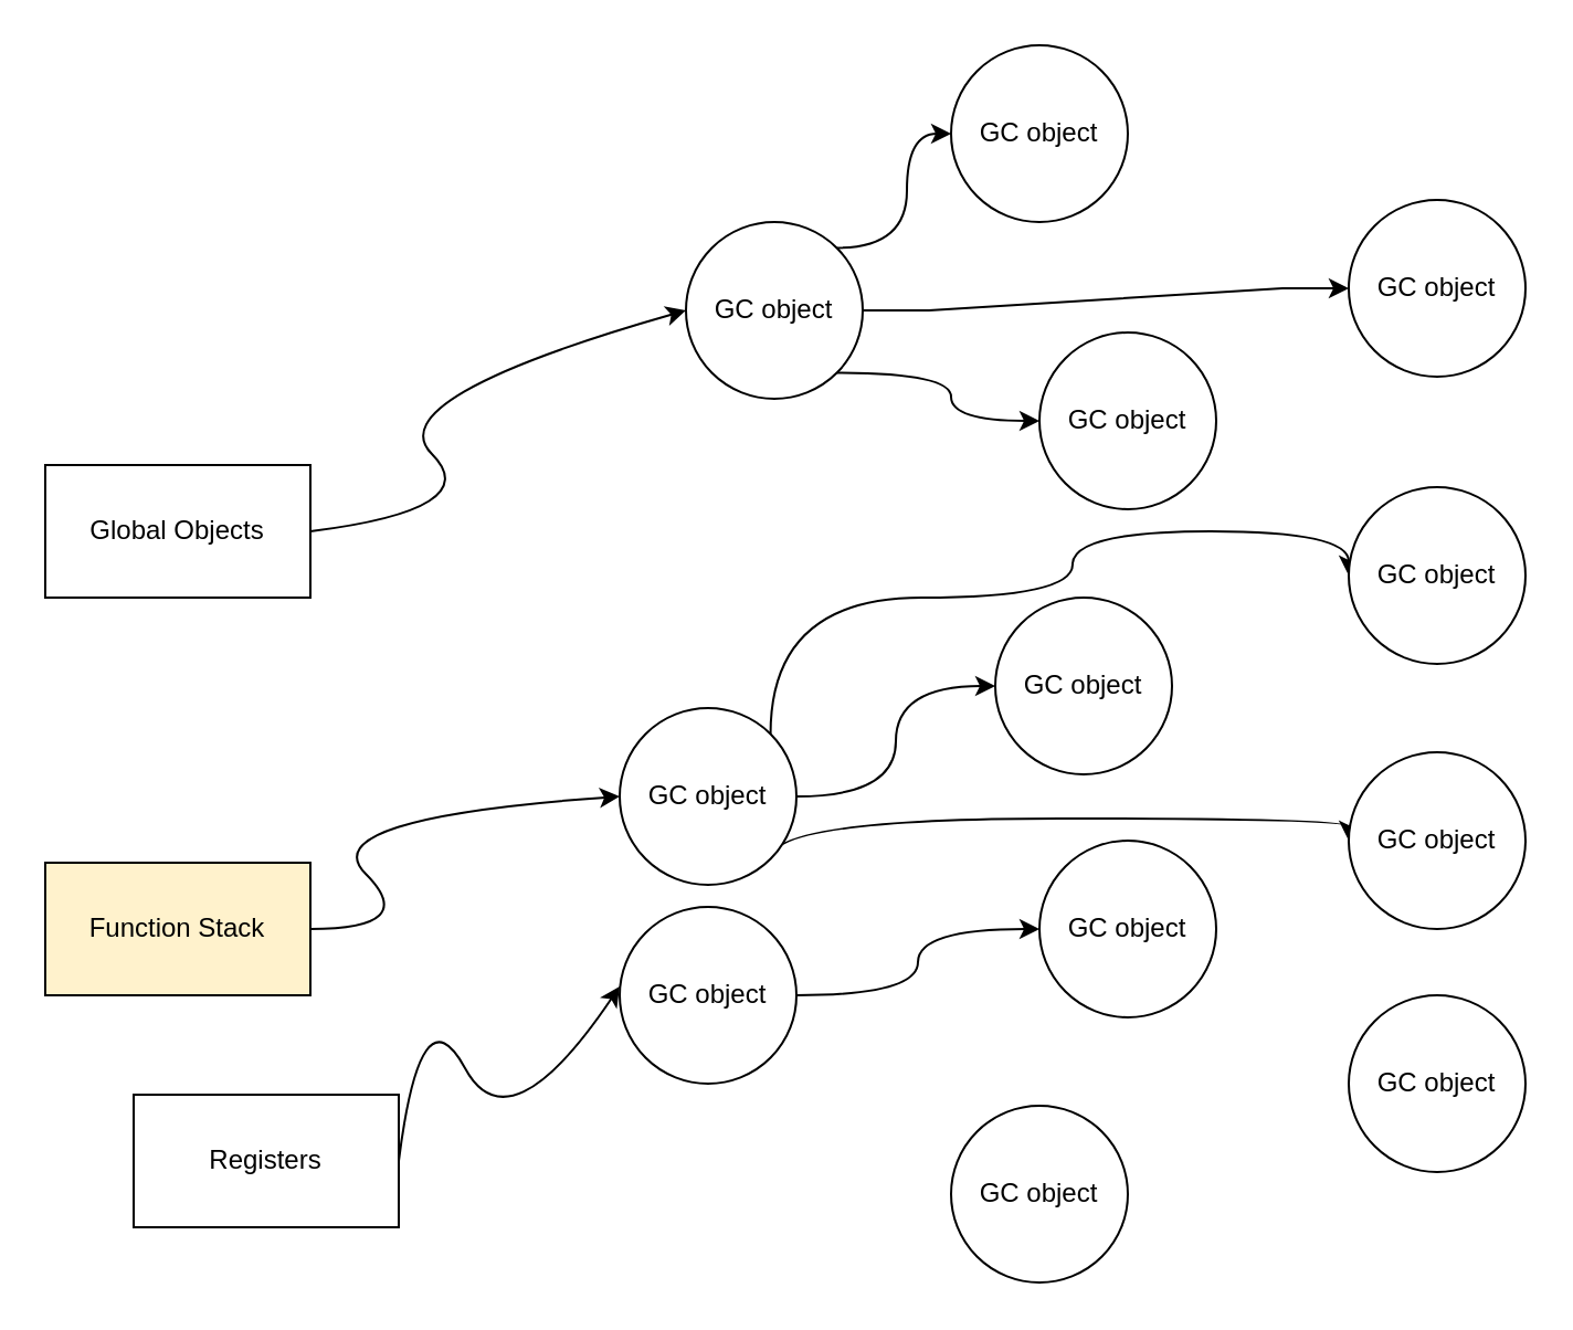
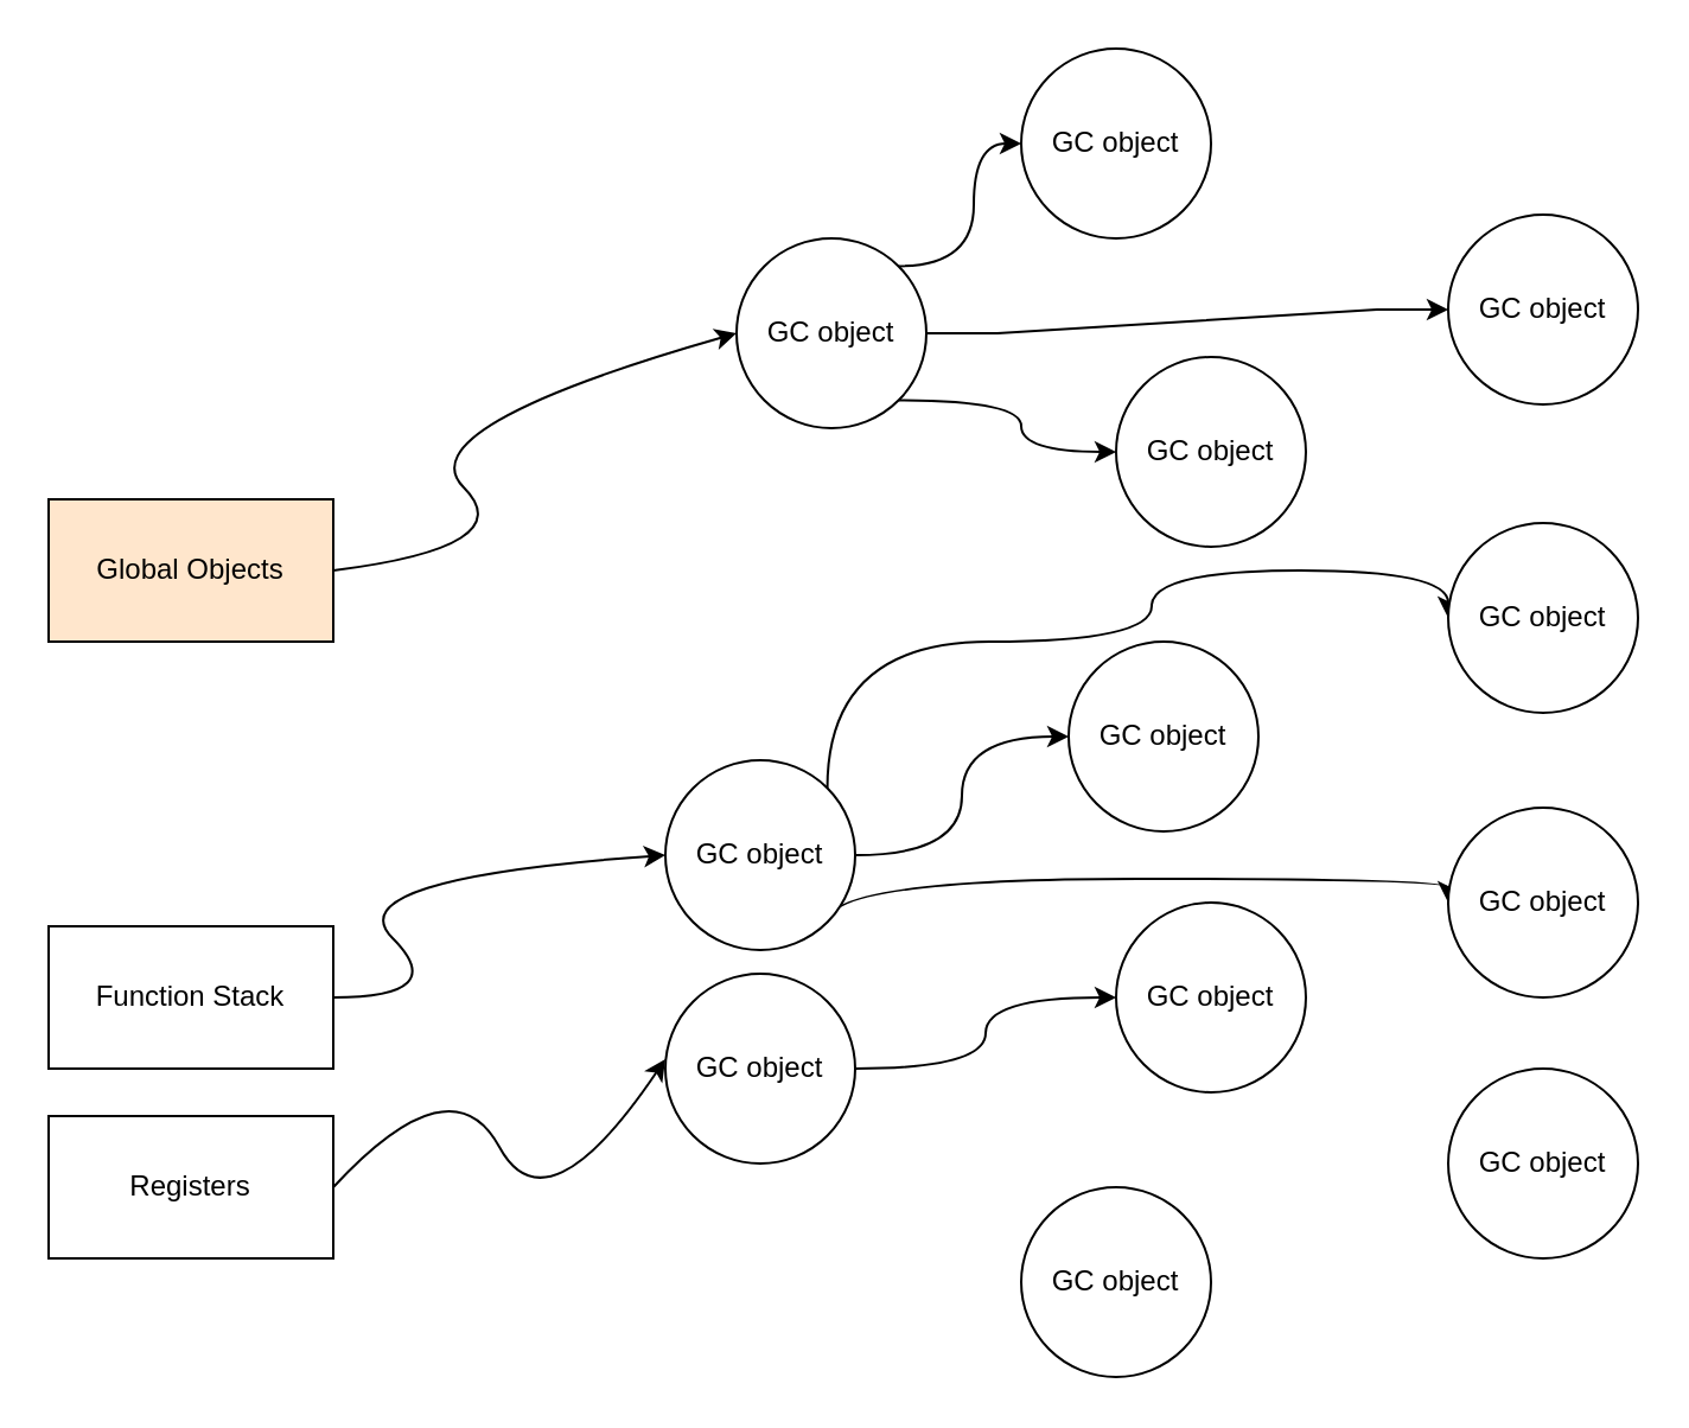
- <mxCell id="24" value="Global Objects" style="rounded=0;whiteSpace=wrap;html=1;" vertex="1" parent="1"><mxGeometry x="20" y="210" width="120" height="60" as="geometry" /></mxCell>
+ <mxCell id="24" value="Global Objects" style="rounded=0;whiteSpace=wrap;html=1;fillColor=#ffe6cc;" vertex="1" parent="1"><mxGeometry x="20" y="210" width="120" height="60" as="geometry" /></mxCell>
- <mxCell id="25" value="Function Stack" style="rounded=0;whiteSpace=wrap;html=1;fillColor=#fff2cc;" vertex="1" parent="1"><mxGeometry x="20" y="390" width="120" height="60" as="geometry" /></mxCell>
+ <mxCell id="25" value="Function Stack" style="rounded=0;whiteSpace=wrap;html=1;" vertex="1" parent="1"><mxGeometry x="20" y="390" width="120" height="60" as="geometry" /></mxCell>
- <mxCell id="26" value="Registers" style="rounded=0;whiteSpace=wrap;html=1;" vertex="1" parent="1"><mxGeometry x="60" y="495" width="120" height="60" as="geometry" /></mxCell>
+ <mxCell id="26" value="Registers" style="rounded=0;whiteSpace=wrap;html=1;" vertex="1" parent="1"><mxGeometry x="20" y="470" width="120" height="60" as="geometry" /></mxCell>
